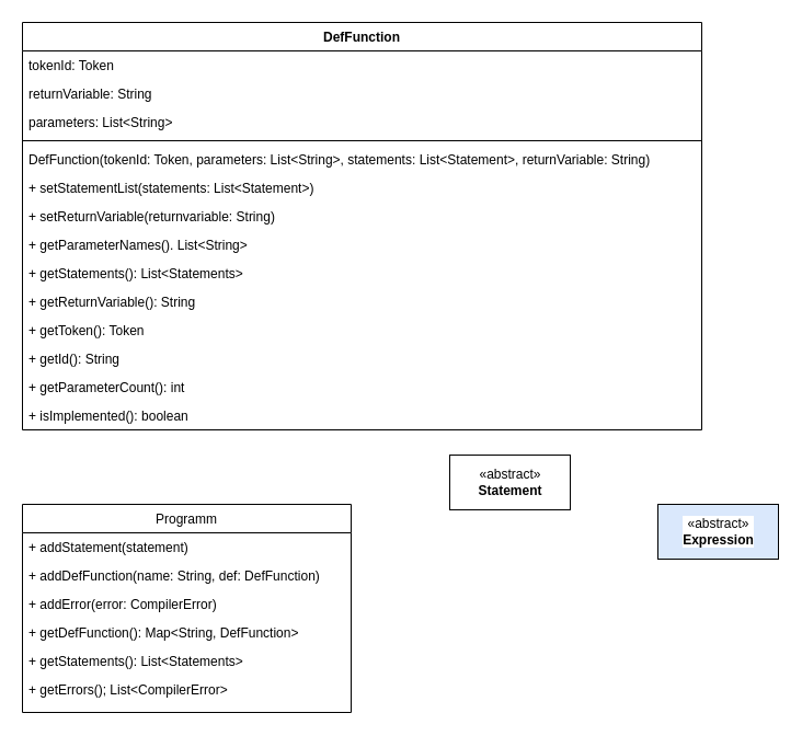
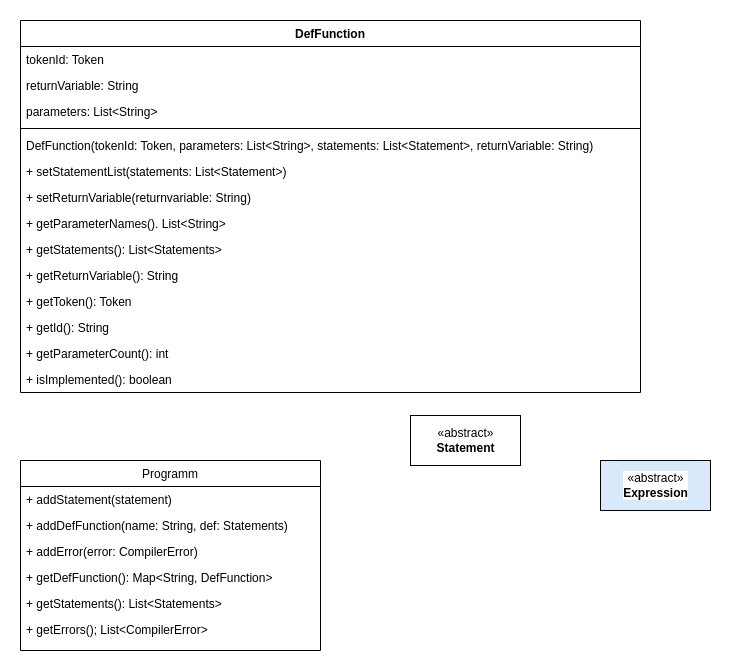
- <mxCell id="4" value="+ addDefFunction(name: String, def: DefFunction)" style="text;align=left;verticalAlign=top;spacingLeft=4;spacingRight=4;overflow=hidden;rotatable=0;points=[[0,0.5],[1,0.5]];portConstraint=eastwest;labelBackgroundColor=default;" parent="2" vertex="1"><mxGeometry y="52" width="300" height="26" as="geometry" /></mxCell>
+ <mxCell id="4" value="+ addDefFunction(name: String, def: Statements)" style="text;align=left;verticalAlign=top;spacingLeft=4;spacingRight=4;overflow=hidden;rotatable=0;points=[[0,0.5],[1,0.5]];portConstraint=eastwest;labelBackgroundColor=default;" parent="2" vertex="1"><mxGeometry y="52" width="300" height="26" as="geometry" /></mxCell>
